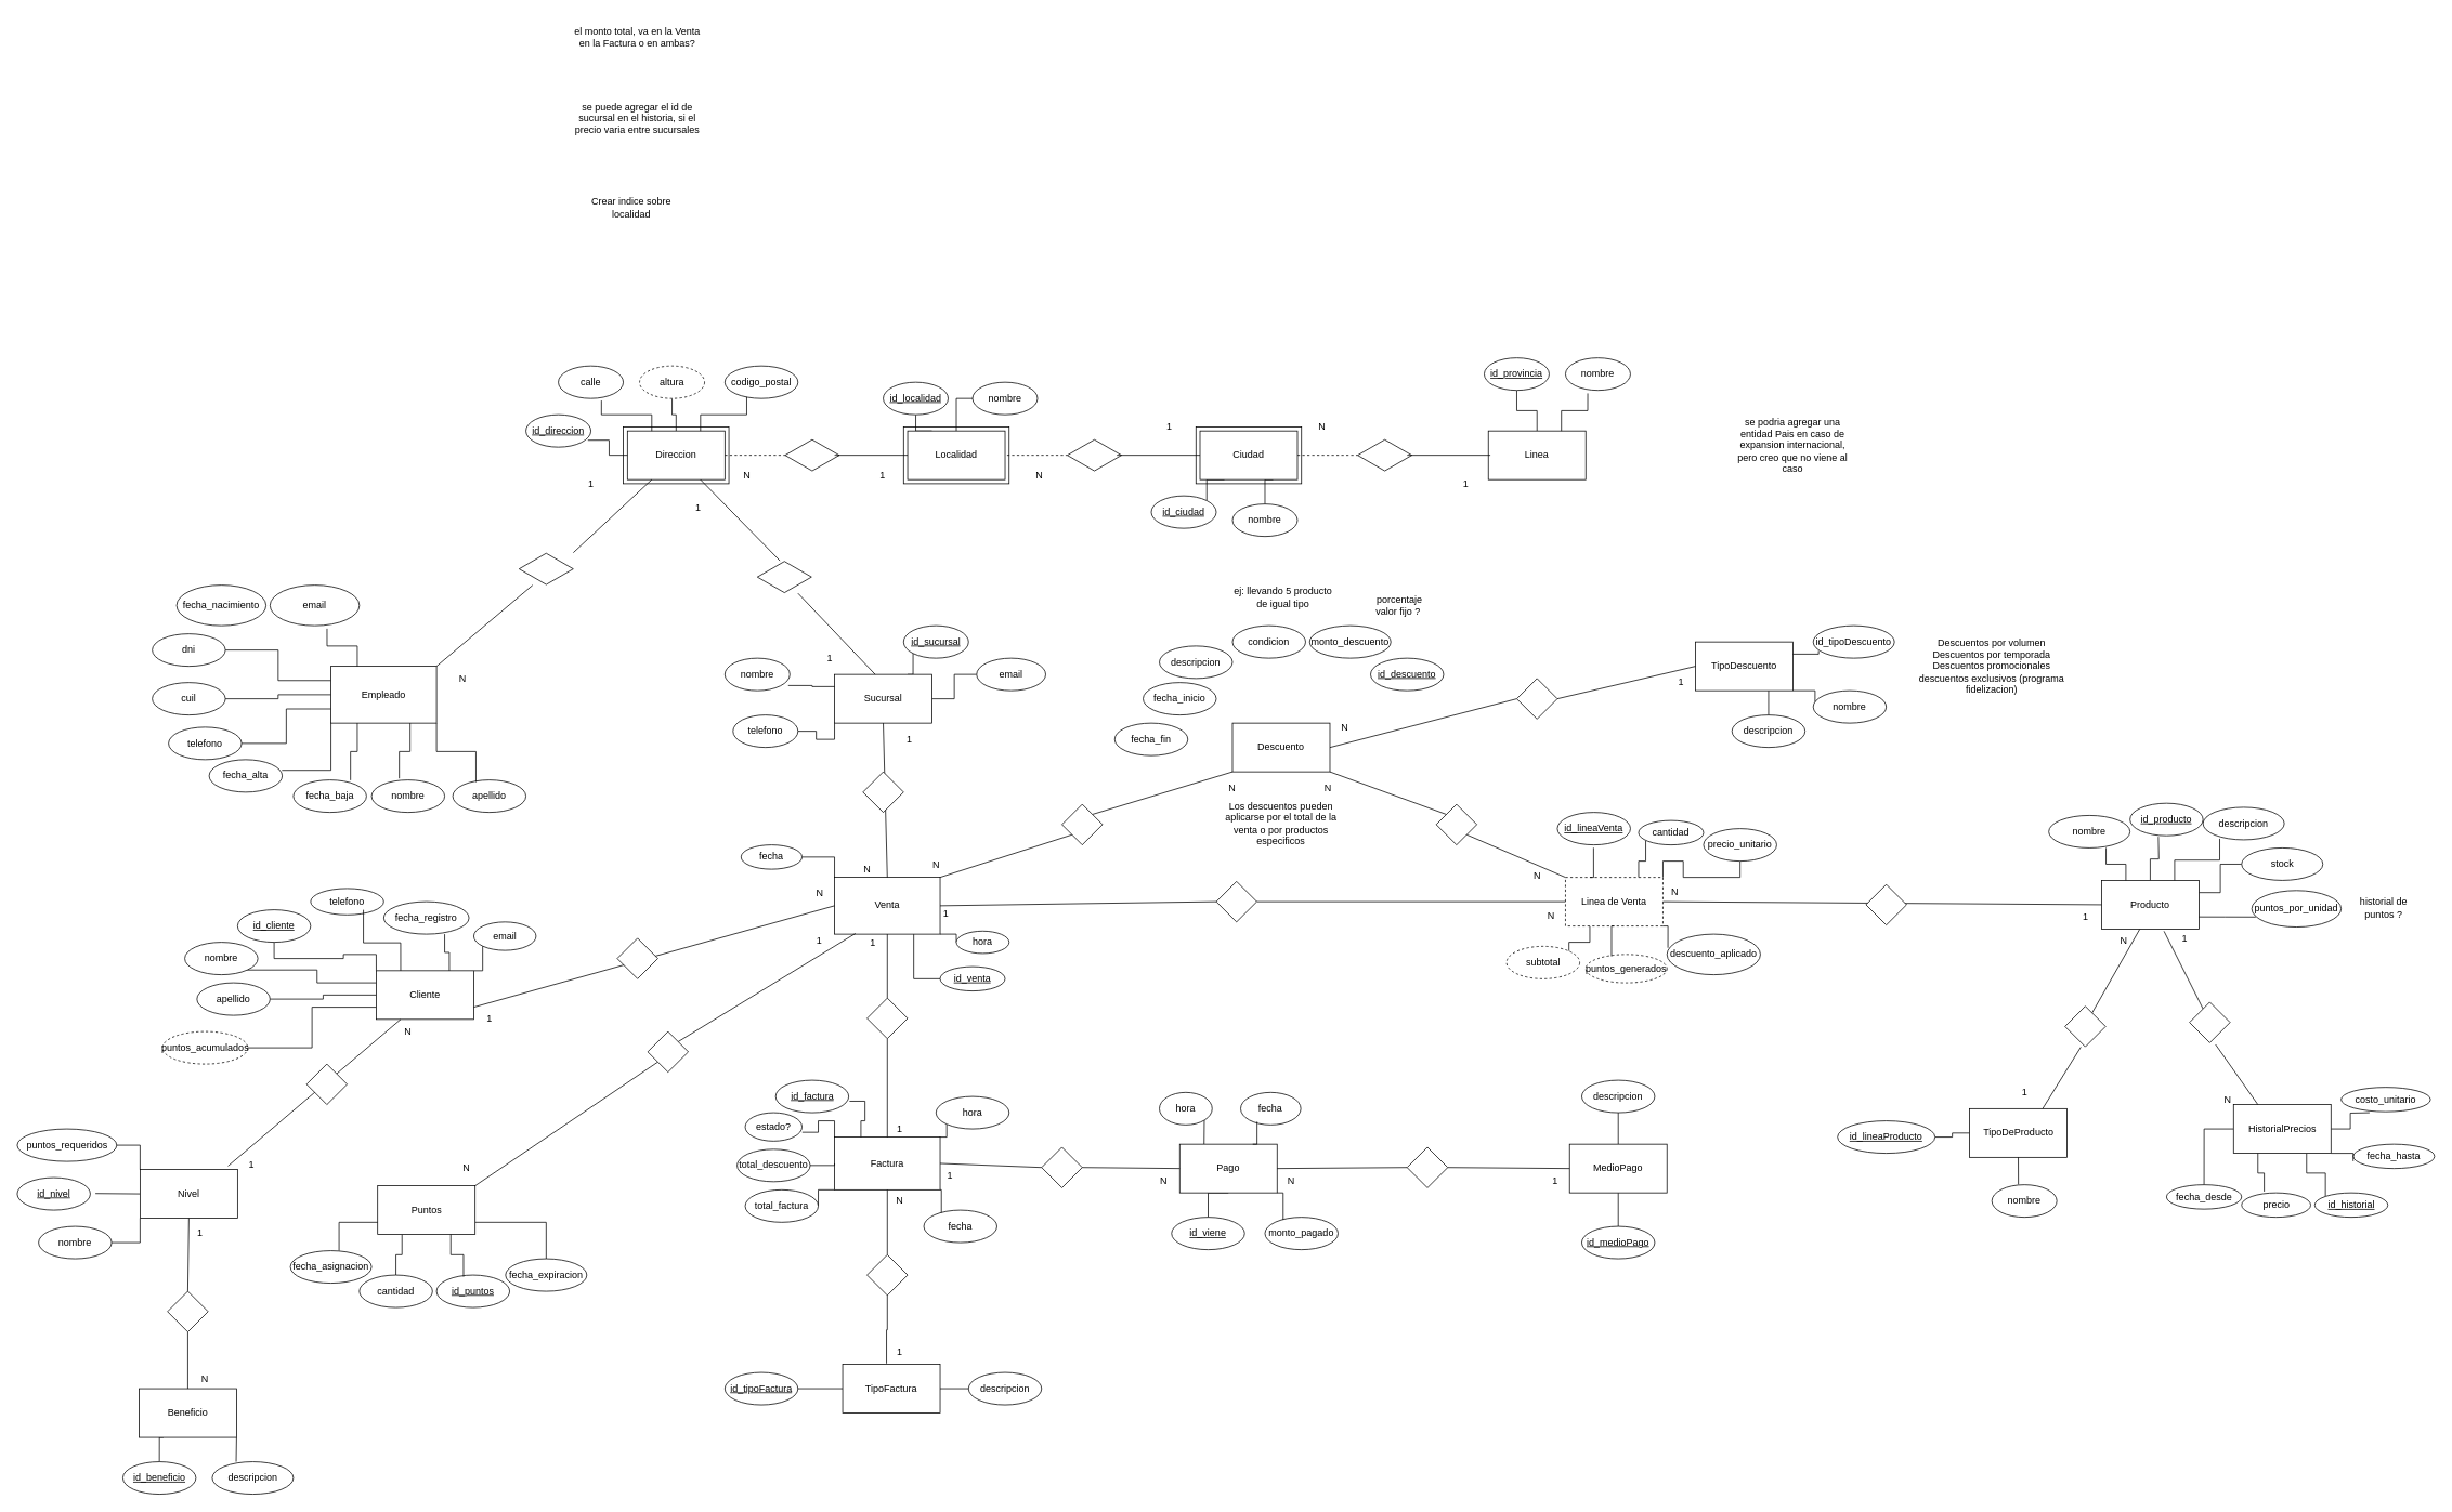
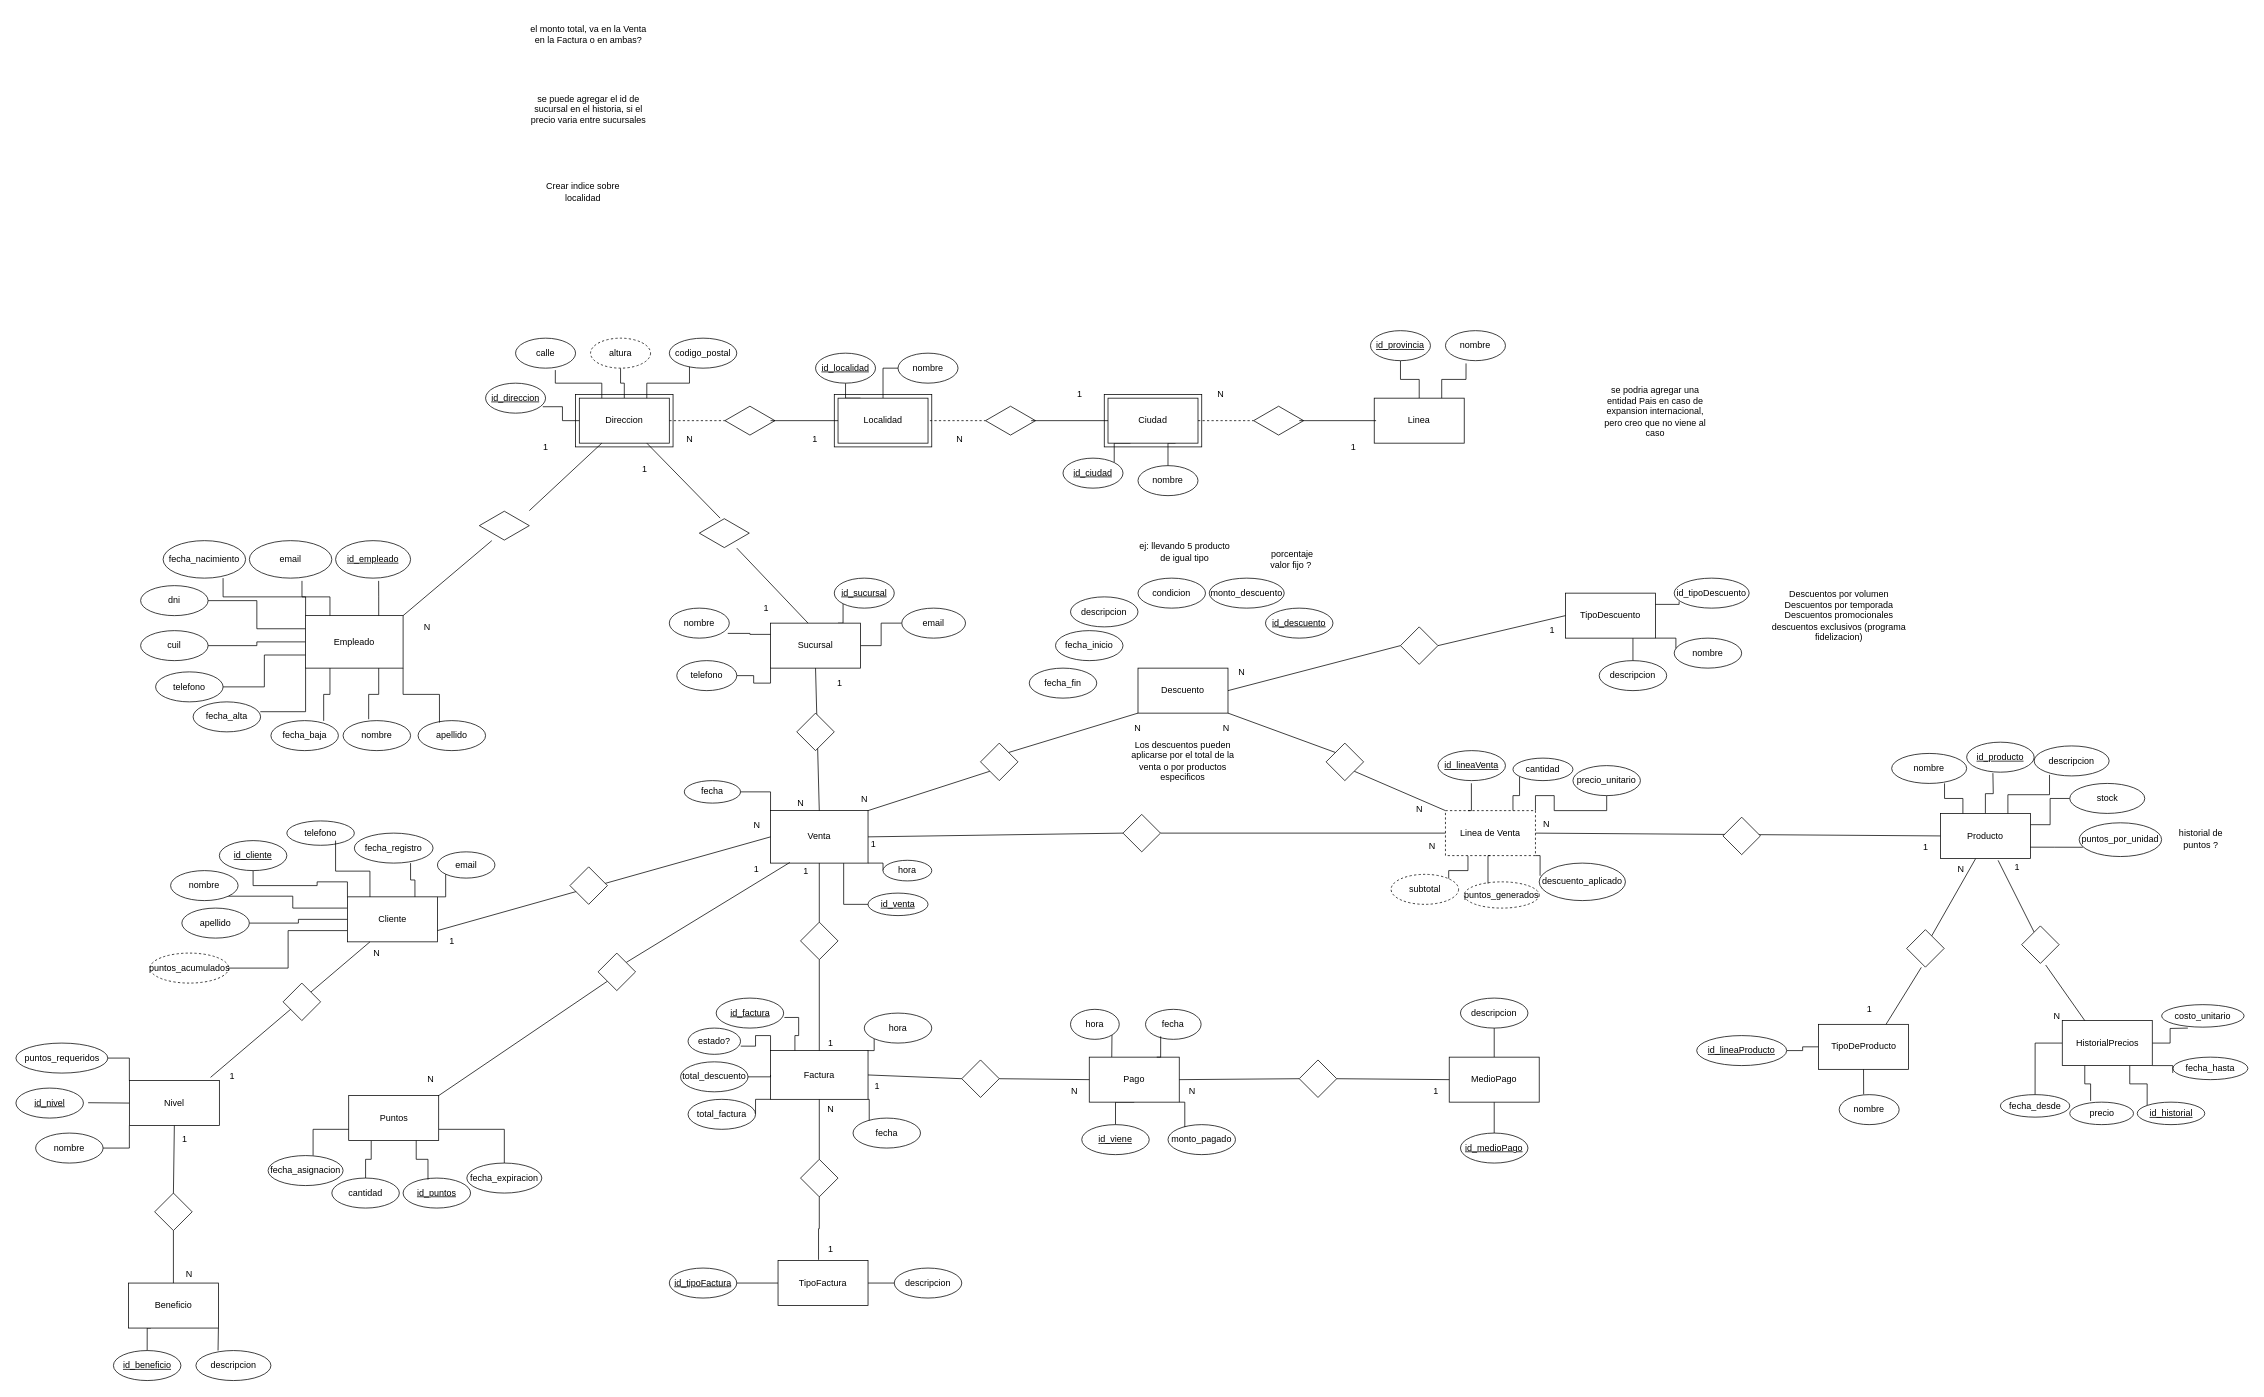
+ <mxCell id="30" value="&lt;u&gt;id_empleado&lt;/u&gt;" style="ellipse;whiteSpace=wrap;html=1;" parent="1" vertex="1"><mxGeometry x="447" y="720" width="100" height="50" as="geometry" /></mxCell>
+ <mxCell id="172" style="edgeStyle=orthogonalEdgeStyle;rounded=0;orthogonalLoop=1;jettySize=auto;html=1;exitX=0;exitY=0;exitDx=0;exitDy=0;entryX=0.727;entryY=1;entryDx=0;entryDy=0;entryPerimeter=0;endArrow=none;startFill=0;" edge="1" parent="1" source="6" target="31"><mxGeometry relative="1" as="geometry" /></mxCell>
+ <mxCell id="170" style="edgeStyle=orthogonalEdgeStyle;rounded=0;orthogonalLoop=1;jettySize=auto;html=1;exitX=0.75;exitY=0;exitDx=0;exitDy=0;entryX=0.574;entryY=1.073;entryDx=0;entryDy=0;entryPerimeter=0;endArrow=none;startFill=0;" edge="1" parent="1" source="6" target="30"><mxGeometry relative="1" as="geometry" /></mxCell>
